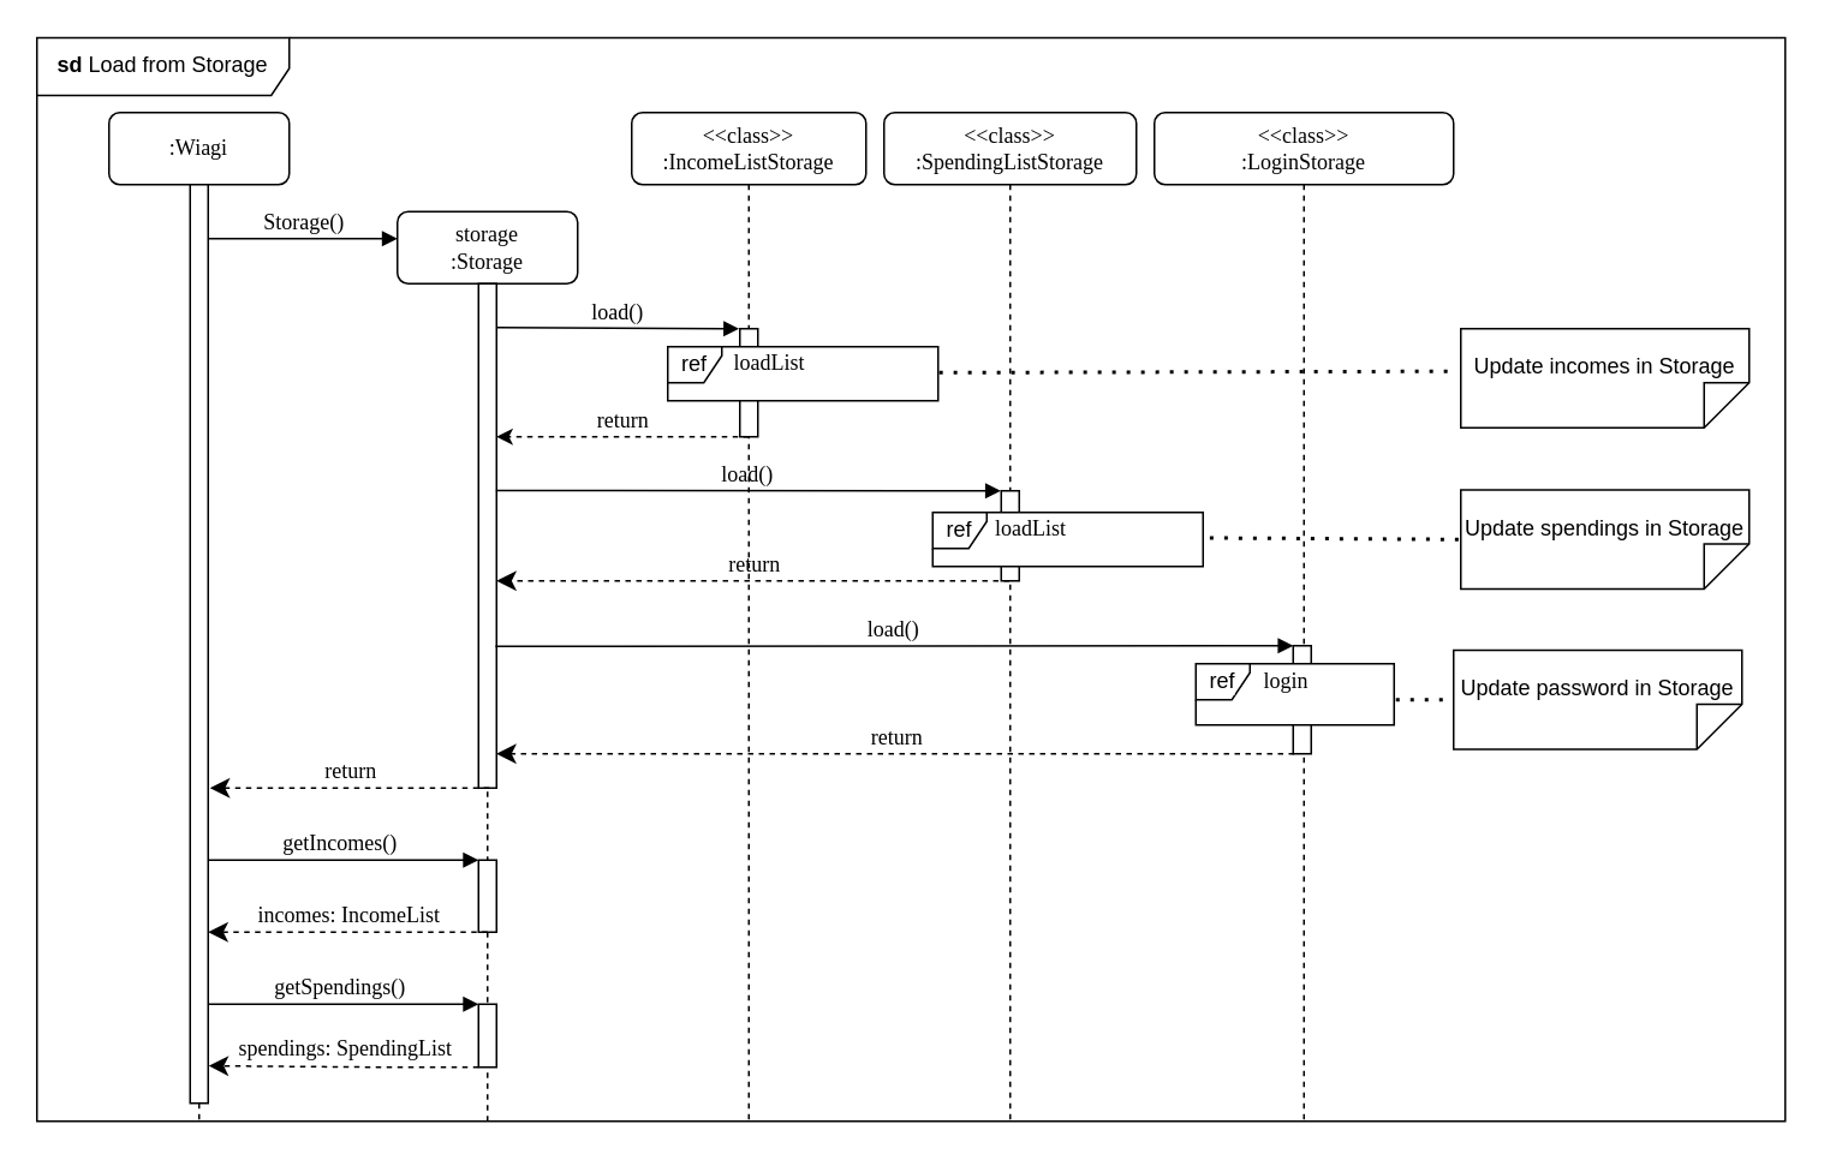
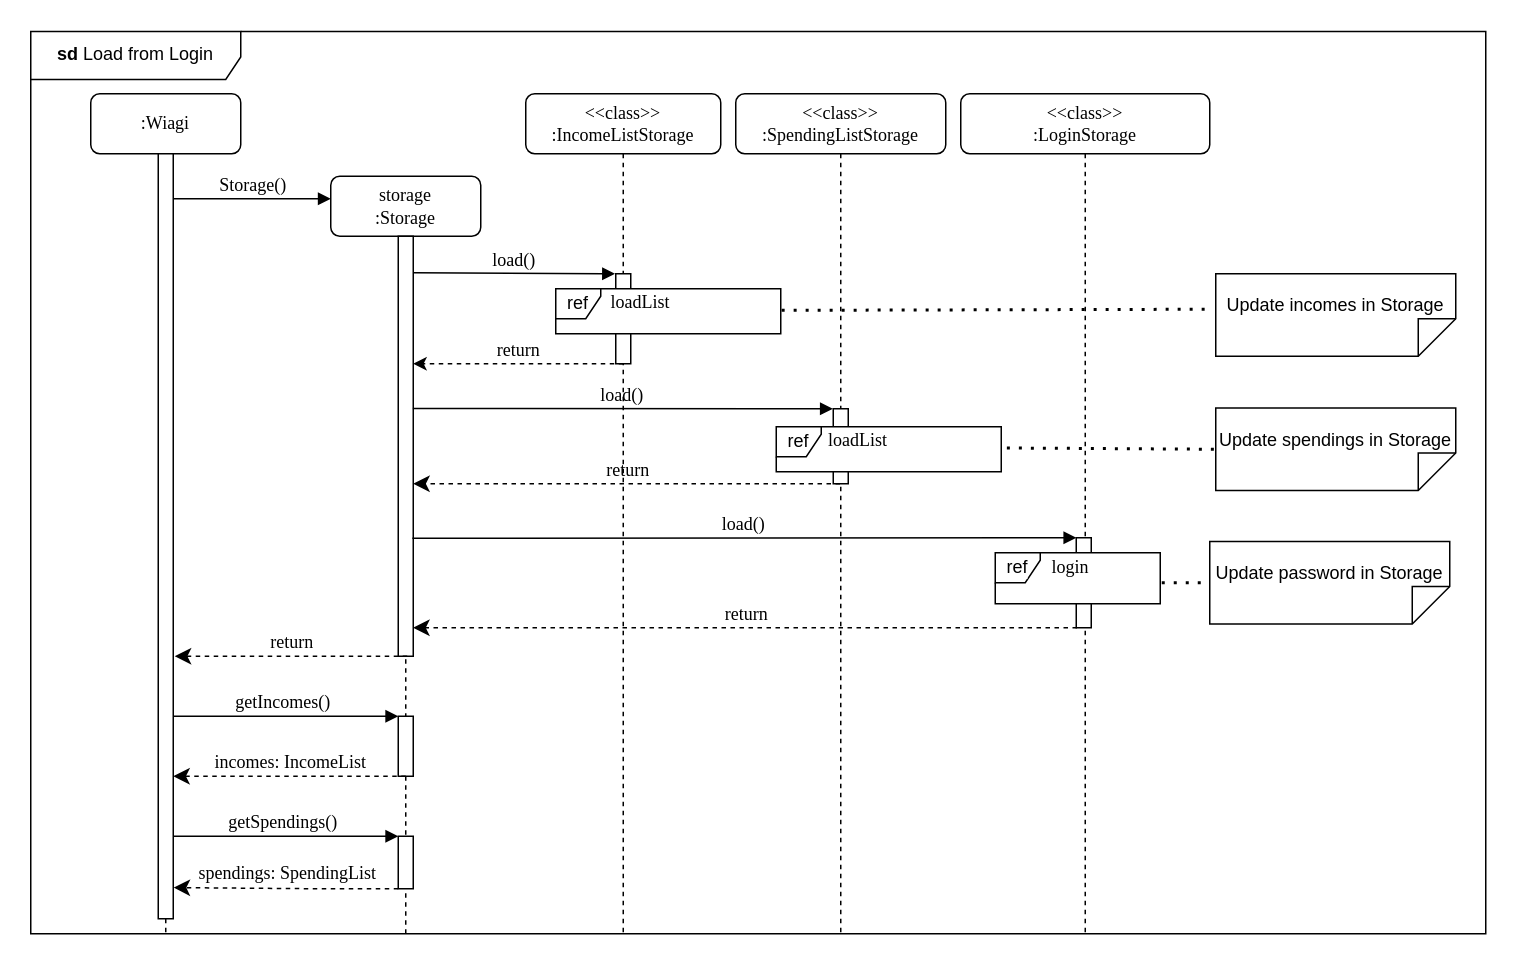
- <mxCell id="39" value="&lt;b&gt;sd&lt;/b&gt; Load from Storage" style="shape=umlFrame;whiteSpace=wrap;html=1;pointerEvents=0;width=140;height=32;" parent="1" vertex="1"><mxGeometry x="20" y="20.5" width="970" height="601.5" as="geometry" /></mxCell>
+ <mxCell id="39" value="&lt;b&gt;sd&lt;/b&gt; Load from Login" style="shape=umlFrame;whiteSpace=wrap;html=1;pointerEvents=0;width=140;height=32;" parent="1" vertex="1"><mxGeometry x="20" y="20.5" width="970" height="601.5" as="geometry" /></mxCell>
